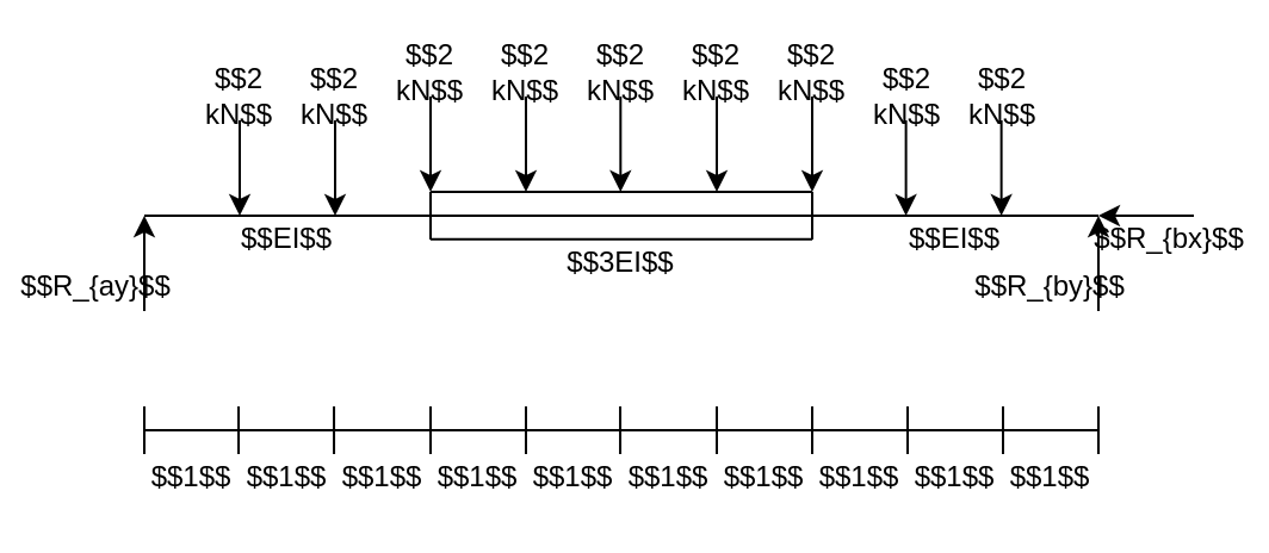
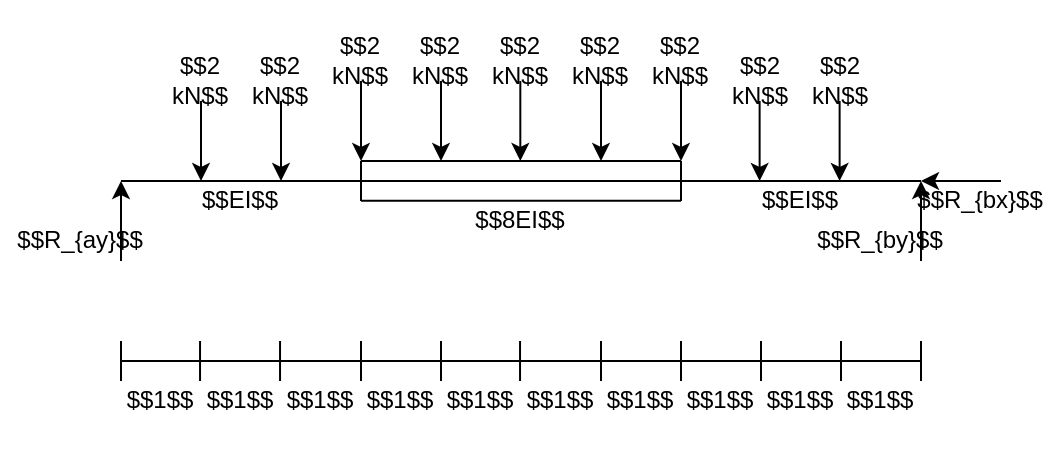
- <mxCell id="35" value="$$3EI$$" style="text;html=1;strokeColor=none;fillColor=none;align=center;verticalAlign=middle;whiteSpace=wrap;rounded=0;" vertex="1" parent="1"><mxGeometry x="240" y="100" width="40" height="20" as="geometry" /></mxCell>
+ <mxCell id="35" value="$$8EI$$" style="text;html=1;strokeColor=none;fillColor=none;align=center;verticalAlign=middle;whiteSpace=wrap;rounded=0;" vertex="1" parent="1"><mxGeometry x="240" y="100" width="40" height="20" as="geometry" /></mxCell>
